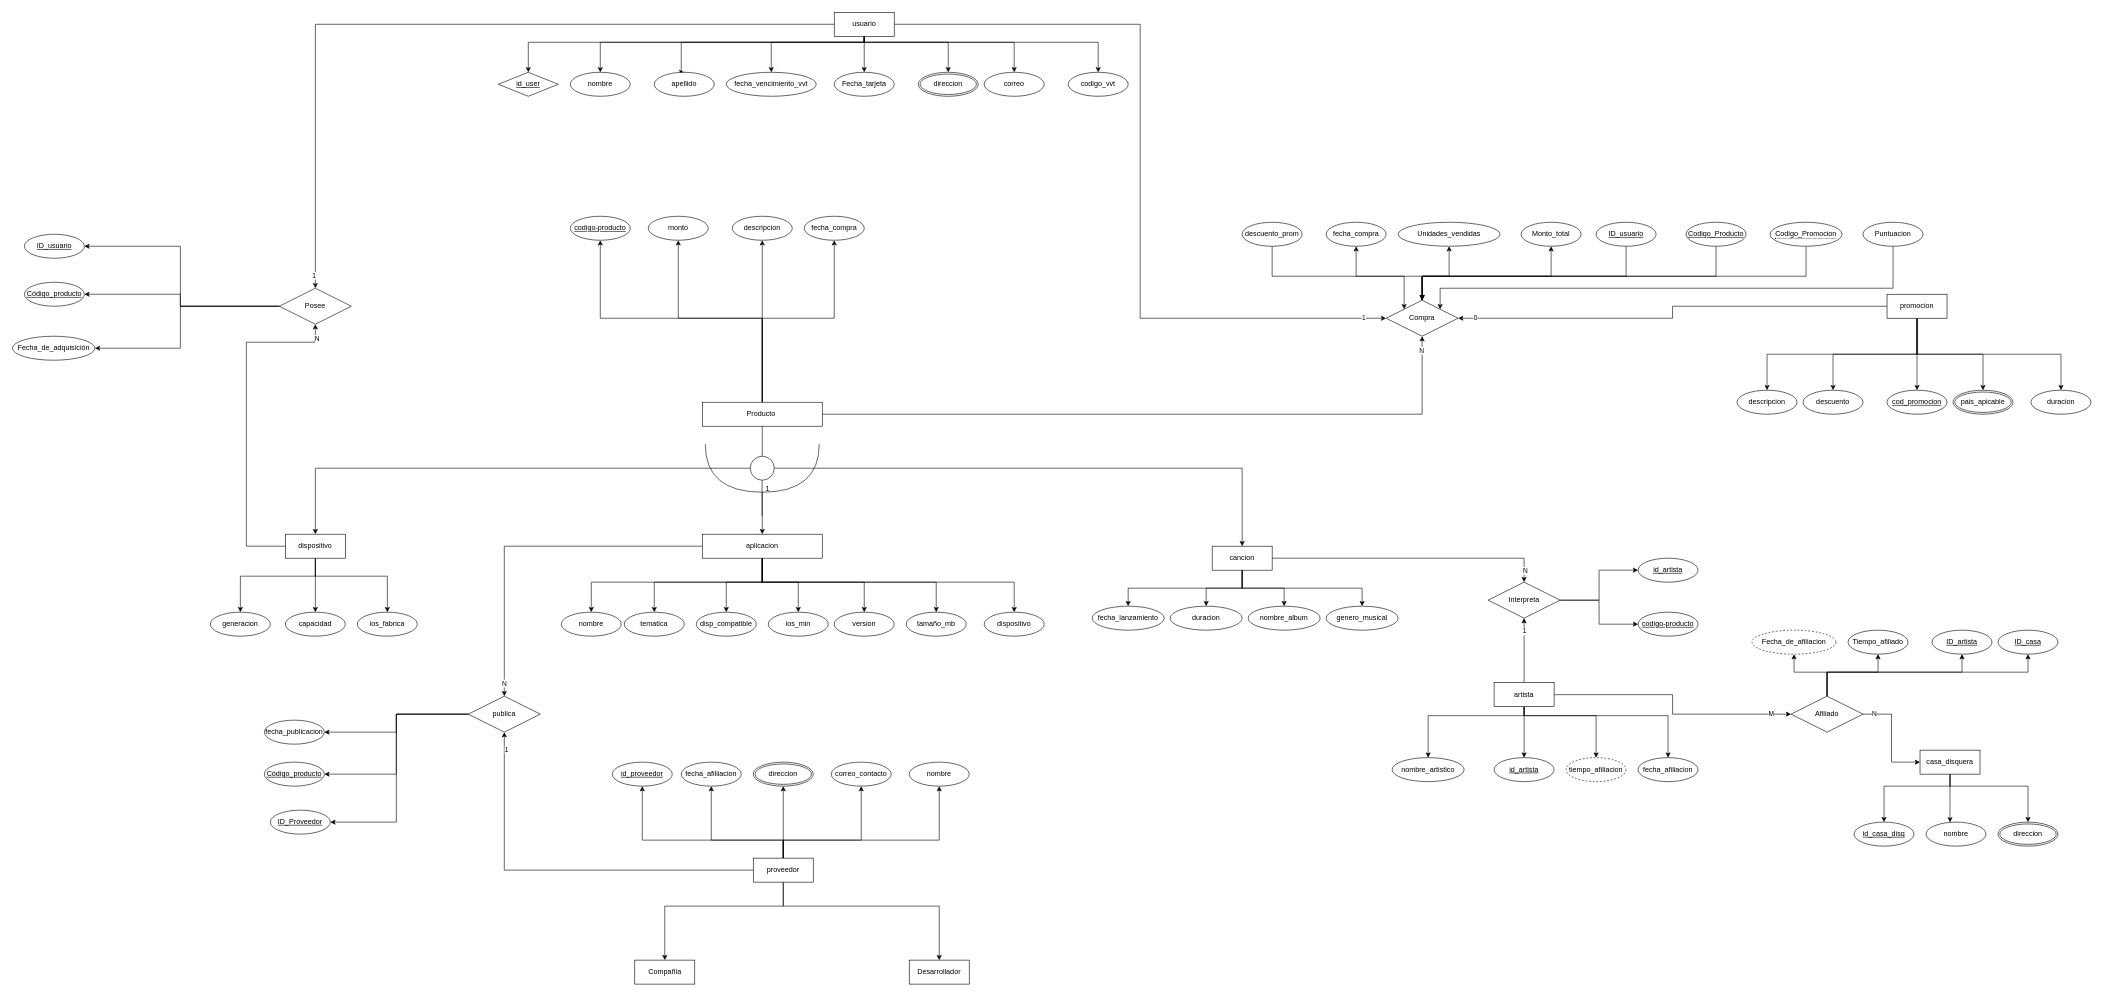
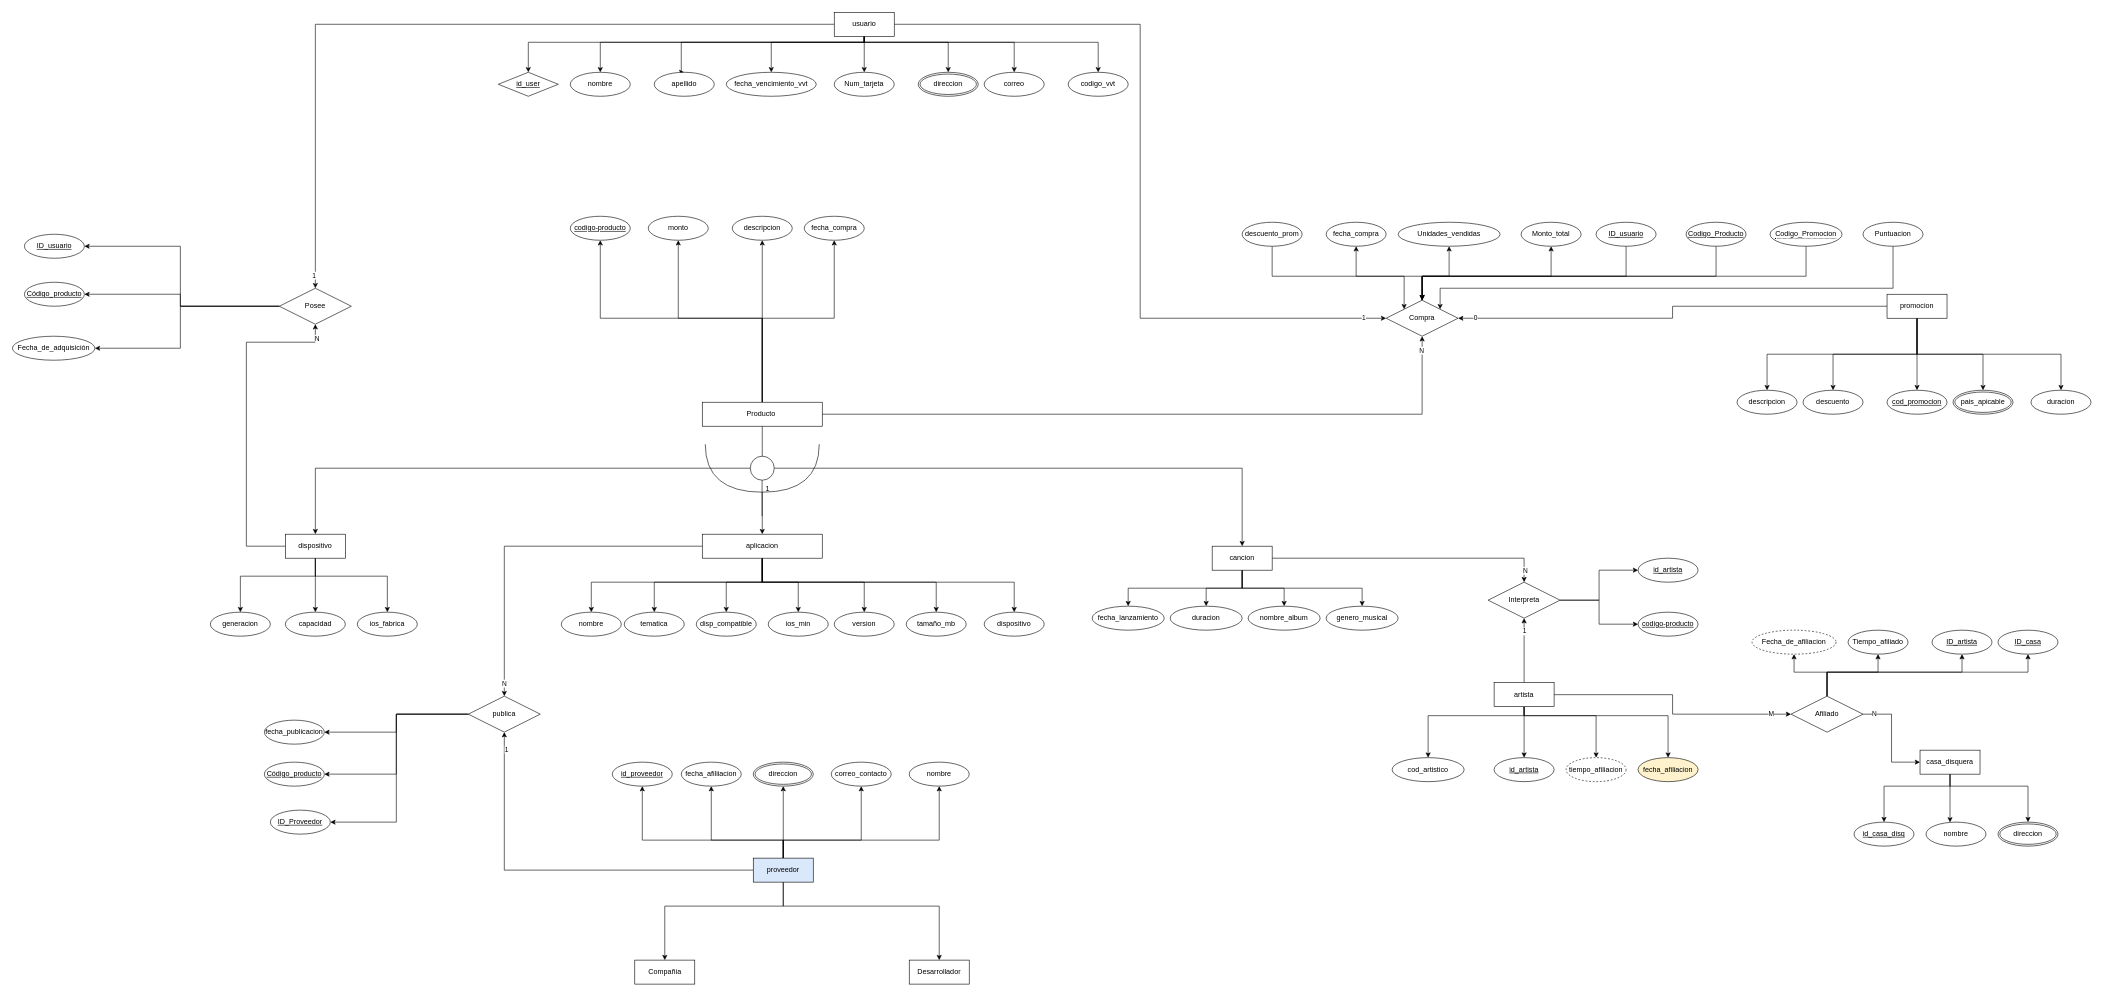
- <mxCell id="109" value="Fecha_tarjeta" style="ellipse;whiteSpace=wrap;html=1;align=center;labelBackgroundColor=none;" vertex="1" parent="1"><mxGeometry x="1390" y="120" width="100" height="40" as="geometry" /></mxCell>
+ <mxCell id="109" value="Num_tarjeta" style="ellipse;whiteSpace=wrap;html=1;align=center;labelBackgroundColor=none;" vertex="1" parent="1"><mxGeometry x="1390" y="120" width="100" height="40" as="geometry" /></mxCell>
- <mxCell id="63" value="nombre_artistico" style="ellipse;whiteSpace=wrap;html=1;align=center;labelBackgroundColor=none;" parent="1" vertex="1"><mxGeometry x="2320" y="1262.5" width="120" height="40" as="geometry" /></mxCell>
+ <mxCell id="63" value="cod_artistico" style="ellipse;whiteSpace=wrap;html=1;align=center;labelBackgroundColor=none;" parent="1" vertex="1"><mxGeometry x="2320" y="1262.5" width="120" height="40" as="geometry" /></mxCell>
- <mxCell id="64" value="fecha_afiliacion" style="ellipse;whiteSpace=wrap;html=1;align=center;labelBackgroundColor=none;" parent="1" vertex="1"><mxGeometry x="2730" y="1262.5" width="100" height="40" as="geometry" /></mxCell>
+ <mxCell id="64" value="fecha_afiliacion" style="ellipse;whiteSpace=wrap;html=1;align=center;labelBackgroundColor=none;fillColor=#fff2cc;" parent="1" vertex="1"><mxGeometry x="2730" y="1262.5" width="100" height="40" as="geometry" /></mxCell>
- <mxCell id="120" value="proveedor" style="whiteSpace=wrap;html=1;align=center;" vertex="1" parent="1"><mxGeometry x="1255" y="1430" width="100" height="40" as="geometry" /></mxCell>
+ <mxCell id="120" value="proveedor" style="whiteSpace=wrap;html=1;align=center;fillColor=#dae8fc;" vertex="1" parent="1"><mxGeometry x="1255" y="1430" width="100" height="40" as="geometry" /></mxCell>
